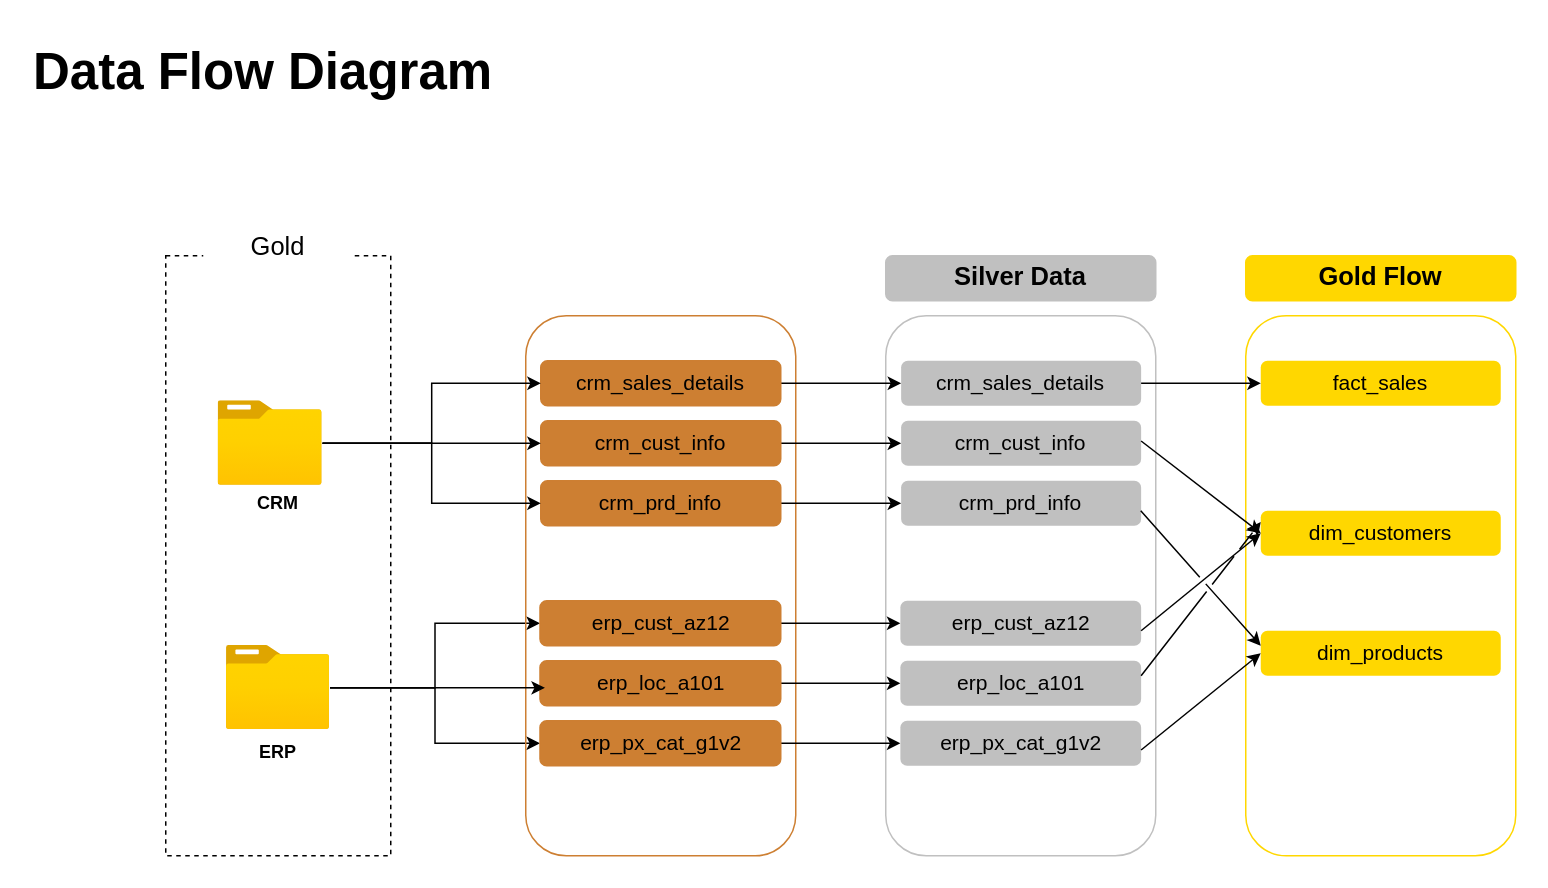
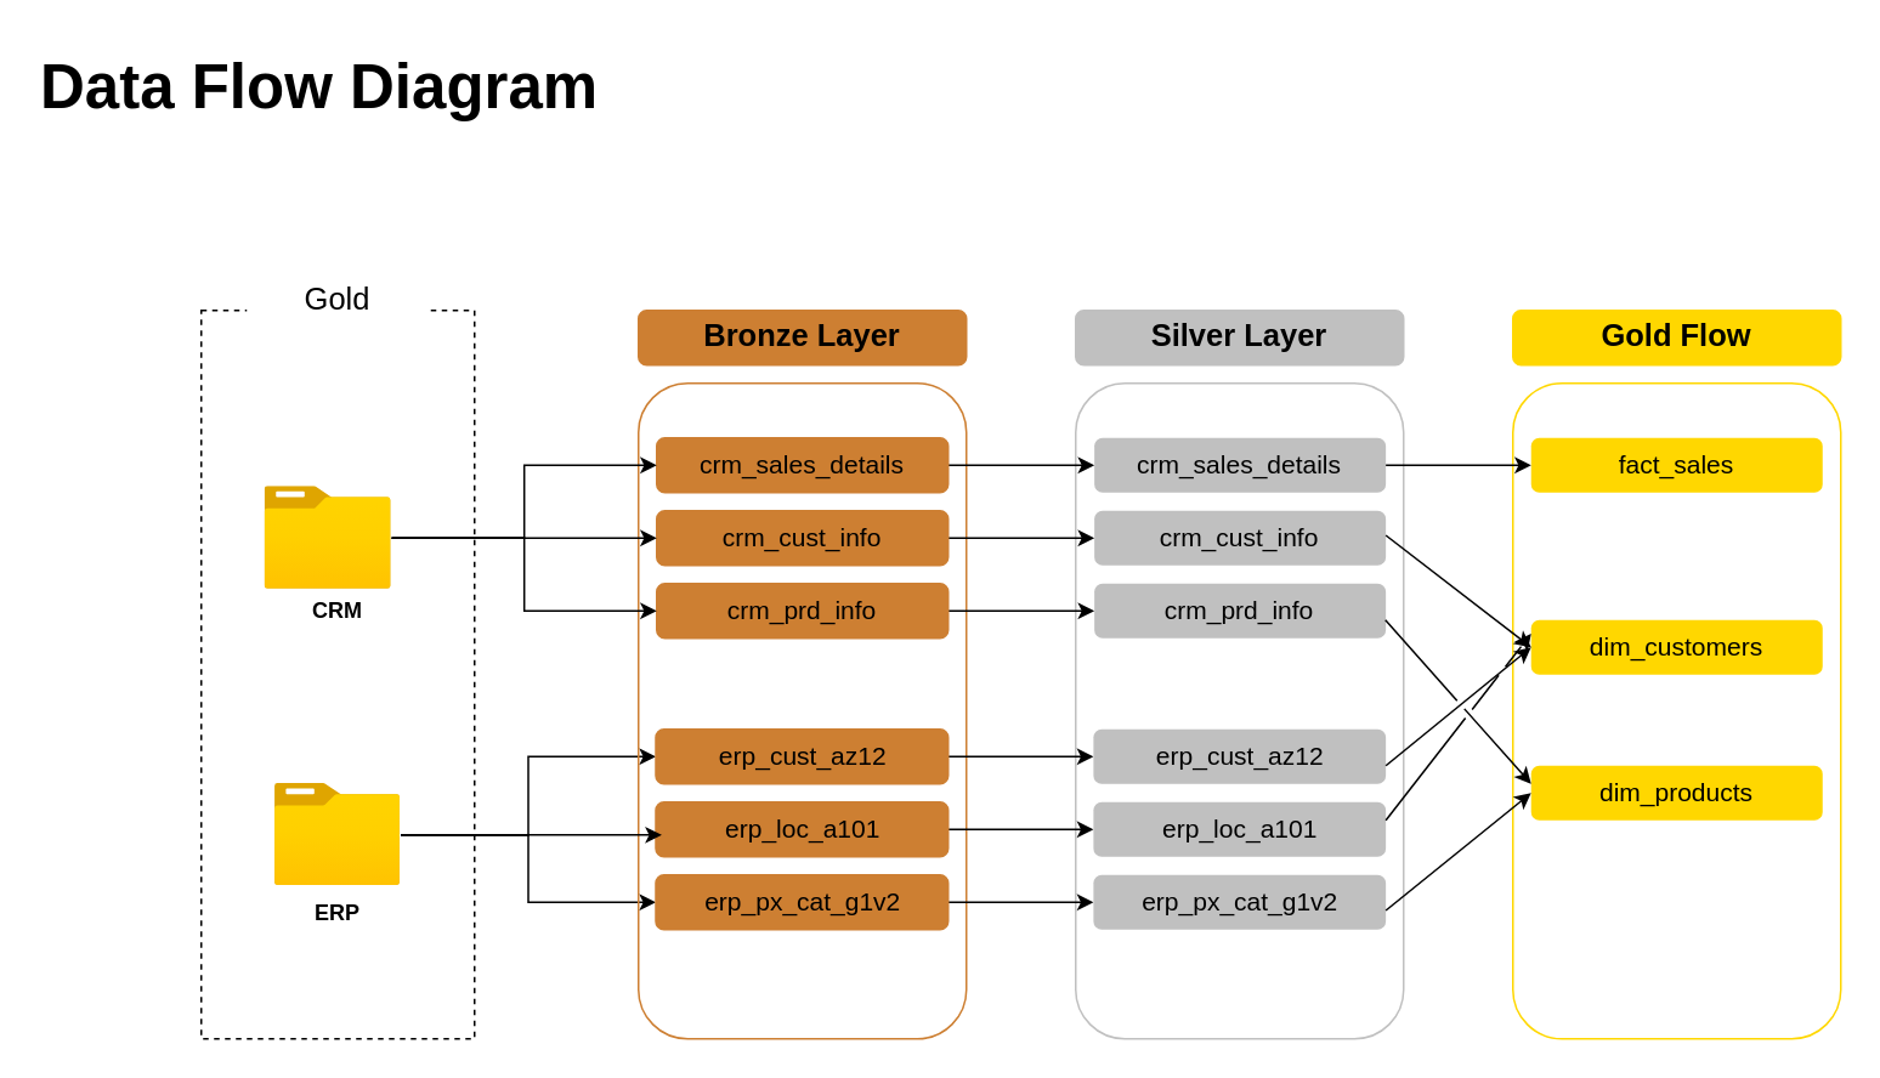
+ <mxCell id="14" value="&lt;b&gt;Bronze Layer&lt;/b&gt;" style="rounded=1;whiteSpace=wrap;html=1;strokeColor=#CD7F32;fillColor=#CD7F32;fontSize=17;" parent="1" vertex="1"><mxGeometry x="350" y="170" width="180" height="30" as="geometry" /></mxCell>
- <mxCell id="13" value="&lt;b&gt;Silver Data&lt;/b&gt;" style="rounded=1;whiteSpace=wrap;html=1;fillColor=#C0C0C0;strokeColor=#C0C0C0;fontSize=17;" parent="1" vertex="1"><mxGeometry x="590" y="170" width="180" height="30" as="geometry" /></mxCell>
+ <mxCell id="13" value="&lt;b&gt;Silver Layer&lt;/b&gt;" style="rounded=1;whiteSpace=wrap;html=1;fillColor=#C0C0C0;strokeColor=#C0C0C0;fontSize=17;" parent="1" vertex="1"><mxGeometry x="590" y="170" width="180" height="30" as="geometry" /></mxCell>
